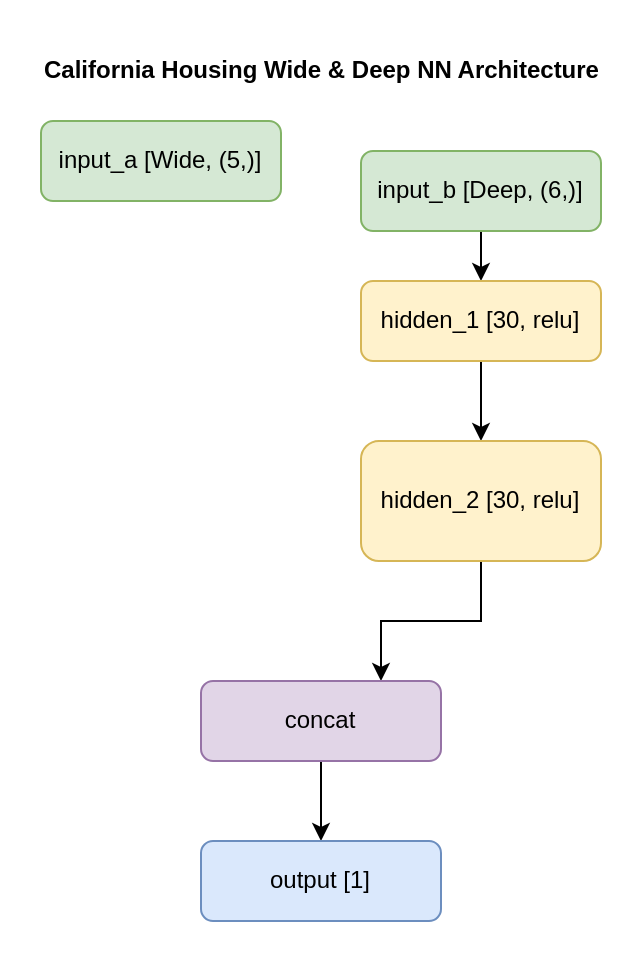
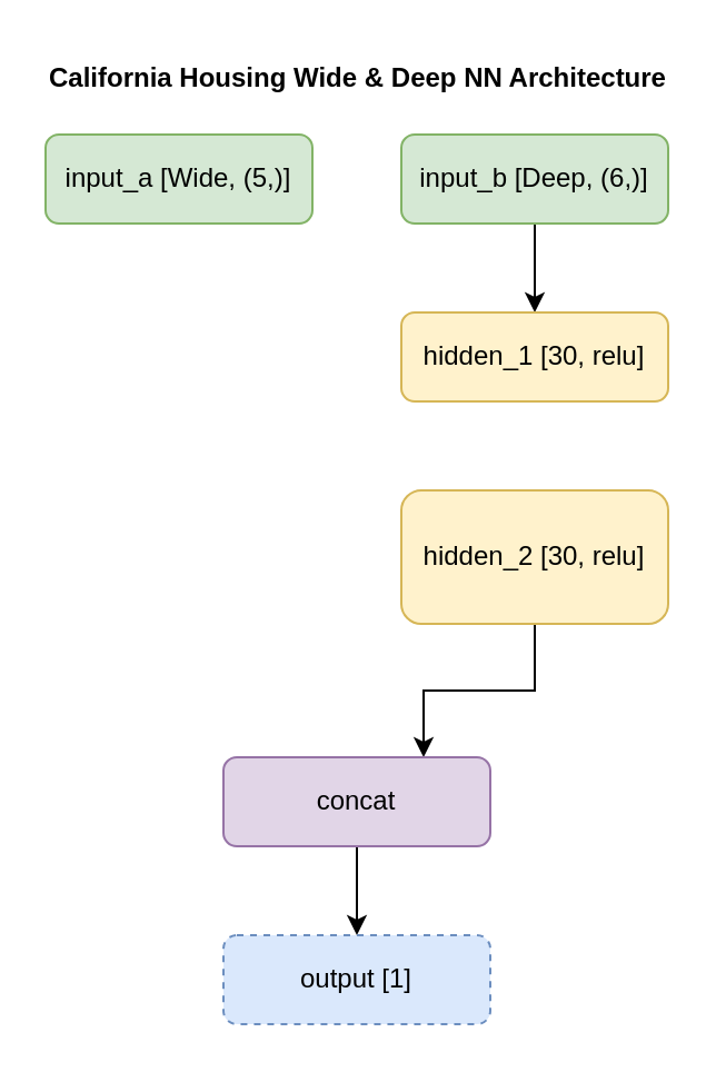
- <mxCell id="4" value="input_b [Deep, (6,)]" style="rounded=1;whiteSpace=wrap;html=1;fillColor=#d5e8d4;strokeColor=#82b366;" parent="1" vertex="1"><mxGeometry x="180" y="75" width="120" height="40" as="geometry" /></mxCell>
+ <mxCell id="4" value="input_b [Deep, (6,)]" style="rounded=1;whiteSpace=wrap;html=1;fillColor=#d5e8d4;strokeColor=#82b366;" parent="1" vertex="1"><mxGeometry x="180" y="60" width="120" height="40" as="geometry" /></mxCell>
- <mxCell id="5" style="edgeStyle=orthogonalEdgeStyle;rounded=0;orthogonalLoop=1;jettySize=auto;html=1;entryX=0.5;entryY=0;entryDx=0;entryDy=0;" parent="1" source="6" target="8" edge="1"><mxGeometry relative="1" as="geometry" /></mxCell>
- <mxCell id="11" value="output [1]" style="rounded=1;whiteSpace=wrap;html=1;fillColor=#dae8fc;strokeColor=#6c8ebf;" parent="1" vertex="1"><mxGeometry x="100" y="420" width="120" height="40" as="geometry" /></mxCell>
+ <mxCell id="11" value="output [1]" style="rounded=1;whiteSpace=wrap;html=1;fillColor=#dae8fc;strokeColor=#6c8ebf;dashed=1;" parent="1" vertex="1"><mxGeometry x="100" y="420" width="120" height="40" as="geometry" /></mxCell>
